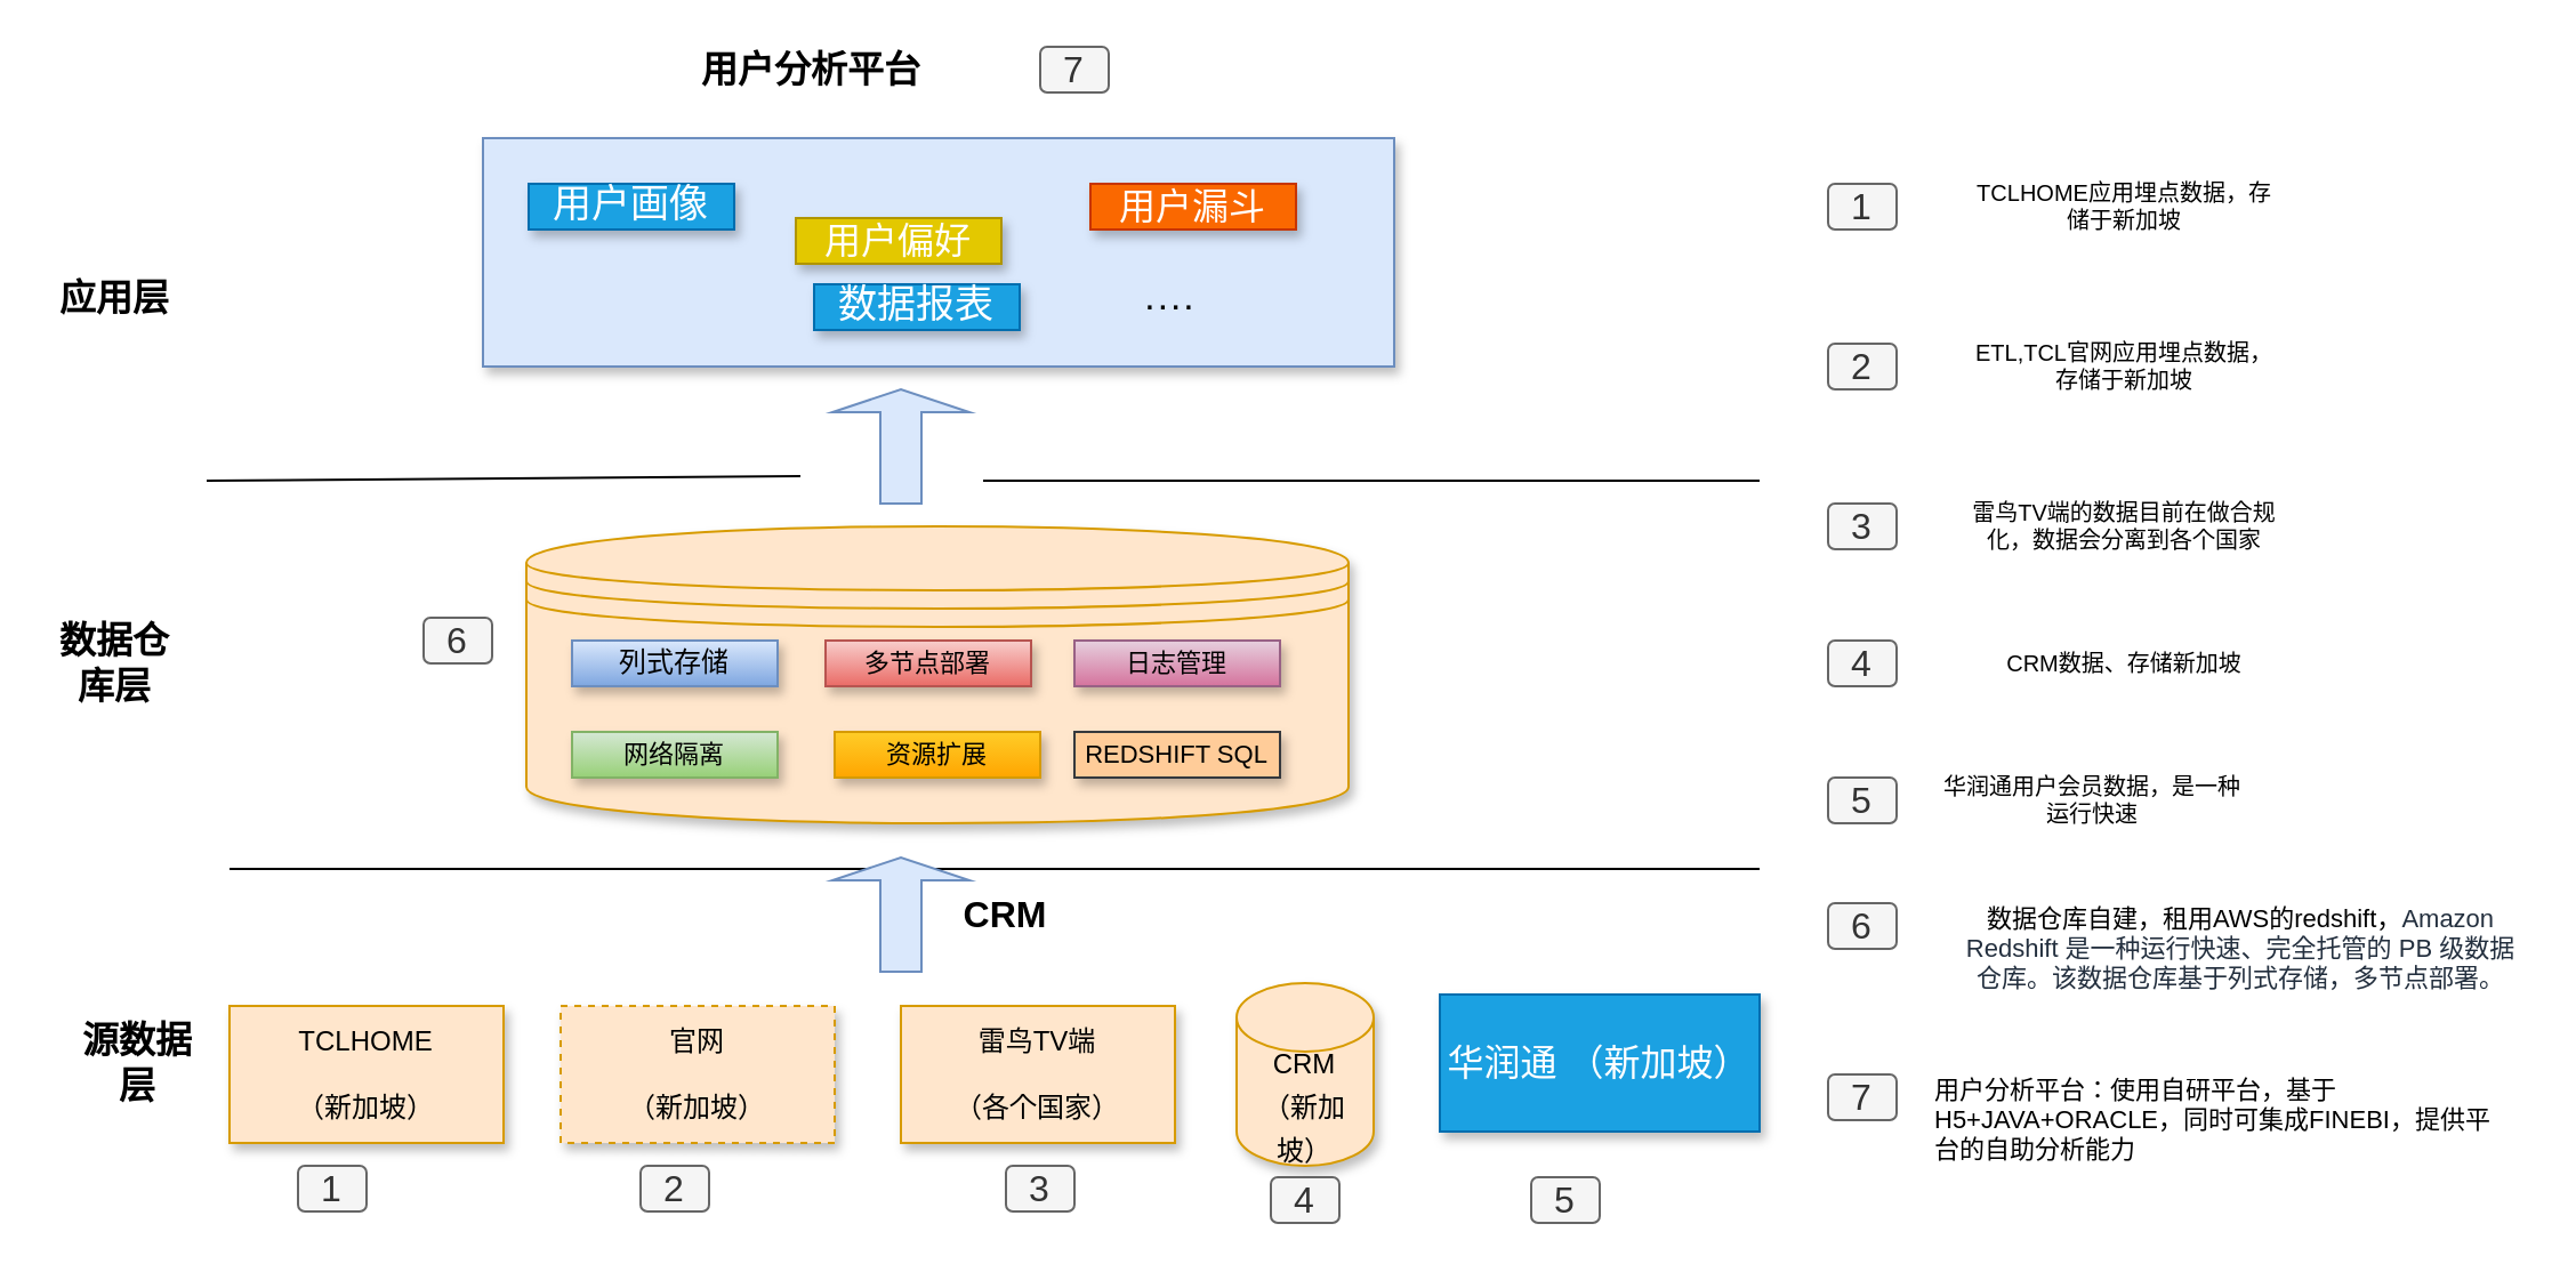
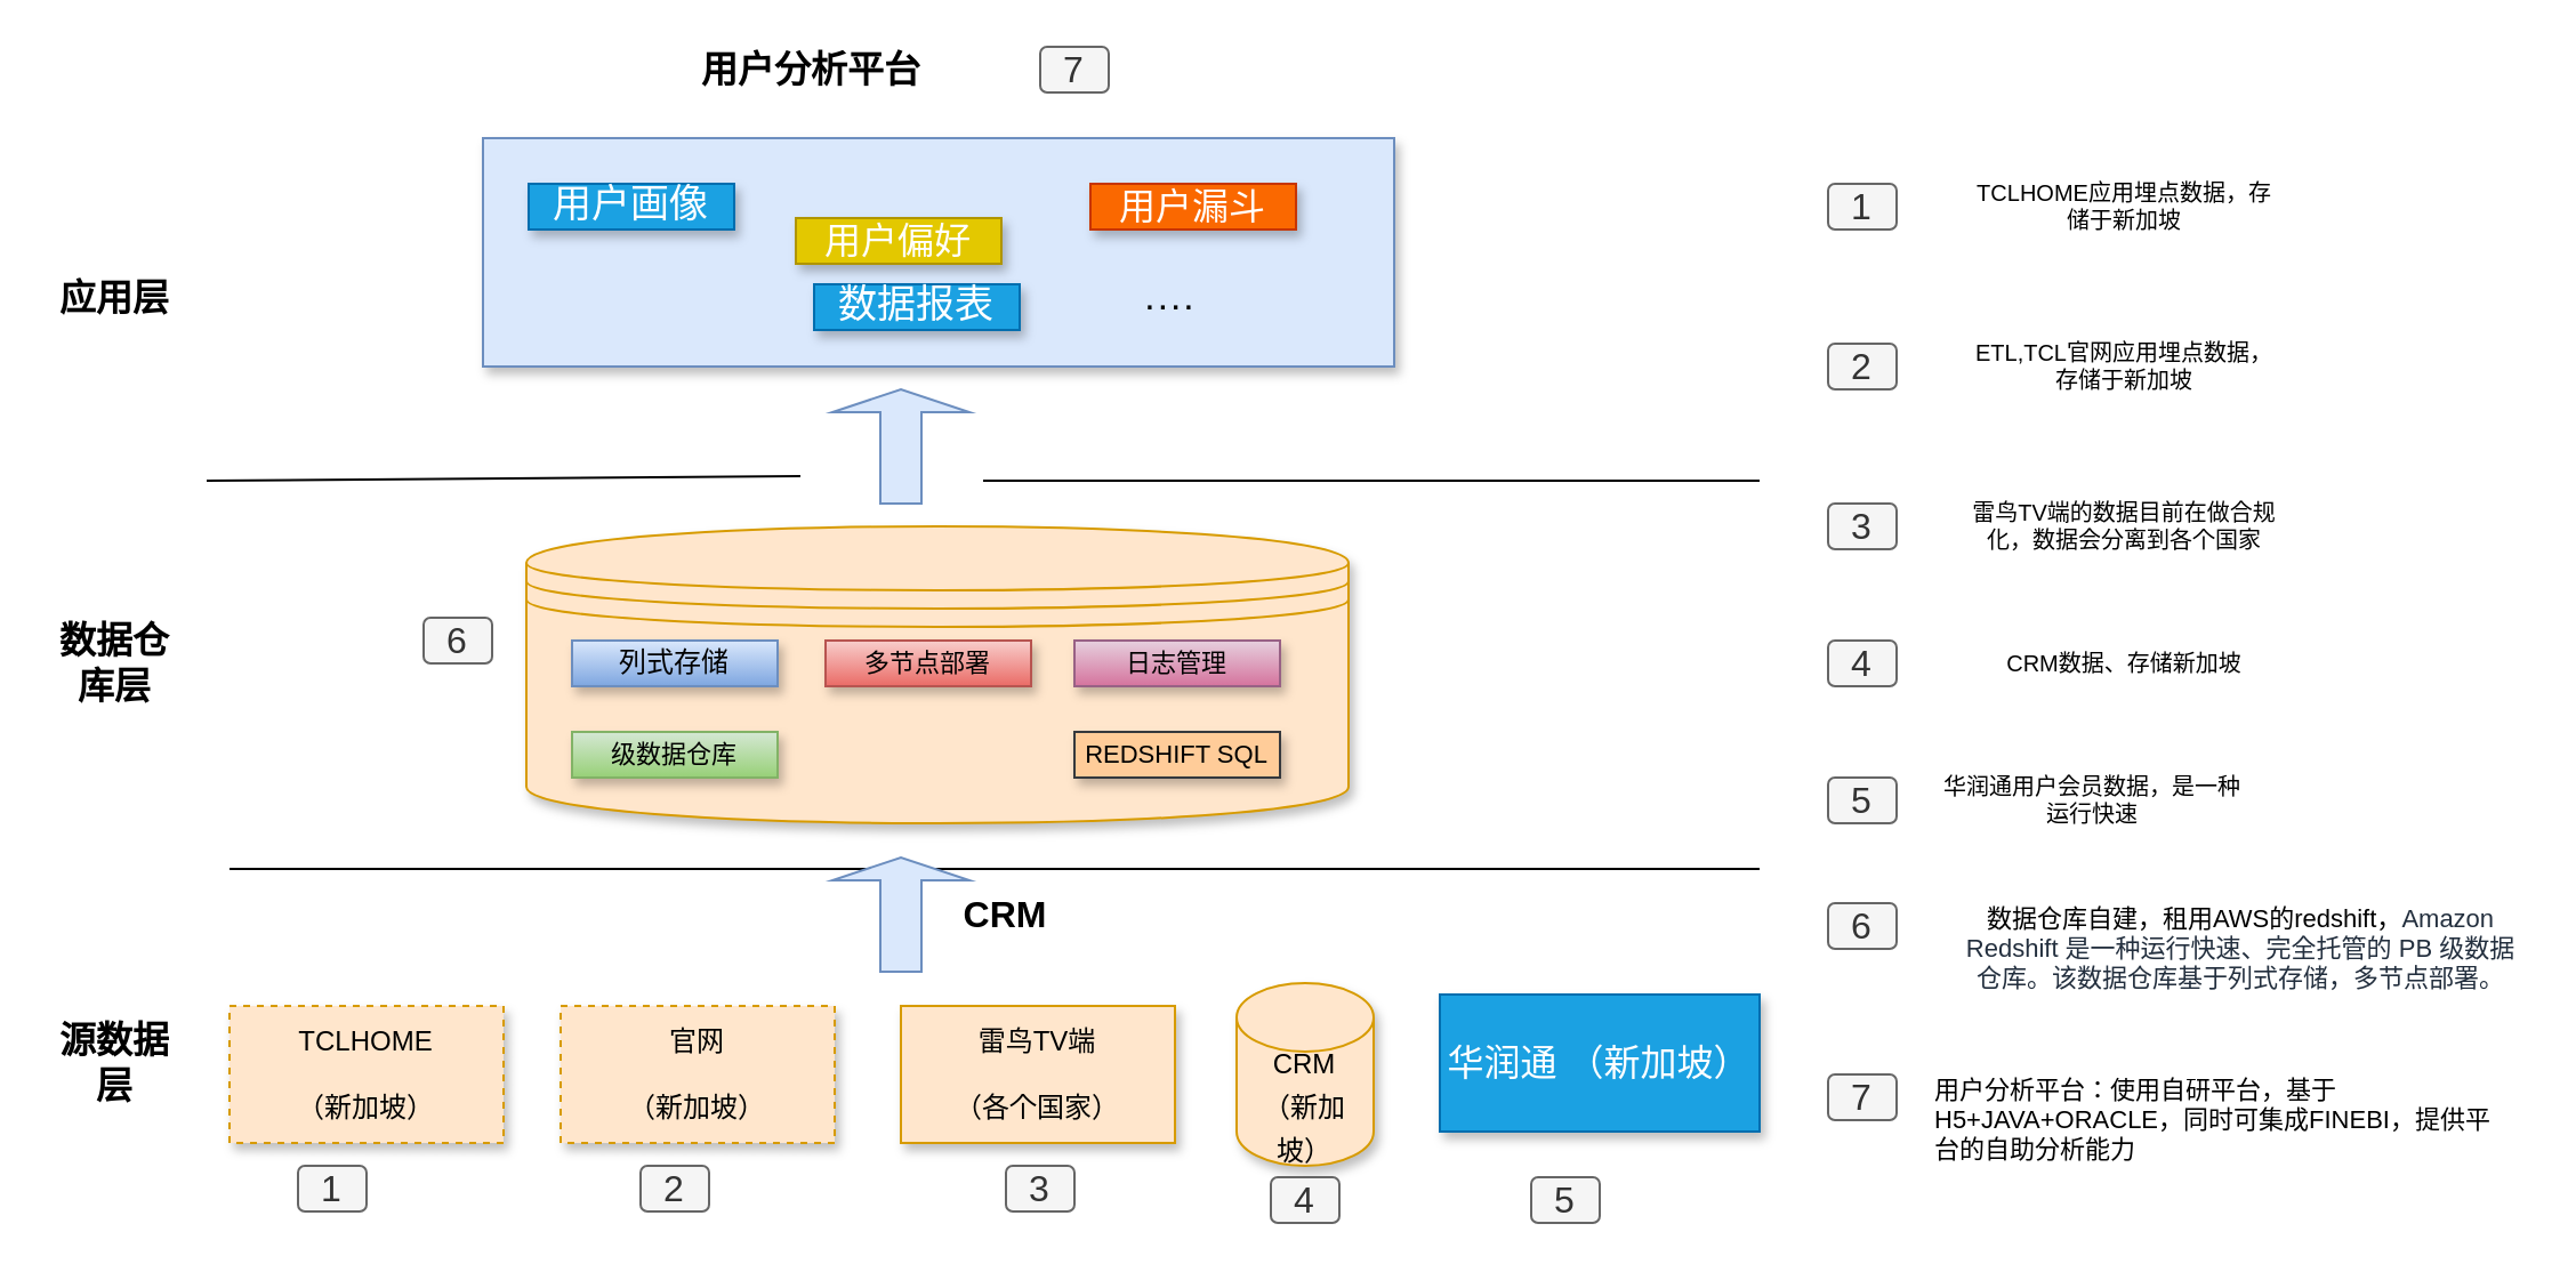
- <mxCell id="43" value="网络隔离" style="text;html=1;strokeColor=#82b366;fillColor=#d5e8d4;align=center;verticalAlign=middle;whiteSpace=wrap;rounded=0;fontSize=11;gradientColor=#97d077;shadow=1;" parent="1" vertex="1"><mxGeometry x="250" y="320" width="90" height="20" as="geometry" /></mxCell>
+ <mxCell id="43" value="级数据仓库" style="text;html=1;strokeColor=#82b366;fillColor=#d5e8d4;align=center;verticalAlign=middle;whiteSpace=wrap;rounded=0;fontSize=11;gradientColor=#97d077;shadow=1;" parent="1" vertex="1"><mxGeometry x="250" y="320" width="90" height="20" as="geometry" /></mxCell>
- <mxCell id="44" value="资源扩展" style="text;html=1;strokeColor=#d79b00;fillColor=#ffcd28;align=center;verticalAlign=middle;whiteSpace=wrap;rounded=0;fontSize=11;gradientColor=#ffa500;shadow=1;" parent="1" vertex="1"><mxGeometry x="365" y="320" width="90" height="20" as="geometry" /></mxCell>
- <mxCell id="6" value="源数据层" style="text;html=1;strokeColor=none;fillColor=none;align=center;verticalAlign=middle;whiteSpace=wrap;rounded=0;fontStyle=1;fontSize=16;" parent="1" vertex="1"><mxGeometry x="30" y="455" width="60" height="20" as="geometry" /></mxCell>
+ <mxCell id="6" value="源数据层" style="text;html=1;strokeColor=none;fillColor=none;align=center;verticalAlign=middle;whiteSpace=wrap;rounded=0;fontStyle=1;fontSize=16;" parent="1" vertex="1"><mxGeometry x="20" y="455" width="60" height="20" as="geometry" /></mxCell>
- <mxCell id="3" value="TCLHOME&lt;br&gt;&lt;br&gt;（新加坡）" style="rounded=0;whiteSpace=wrap;html=1;fillColor=#ffe6cc;strokeColor=#d79b00;shadow=1;" parent="1" vertex="1"><mxGeometry x="100" y="440" width="120" height="60" as="geometry" /></mxCell>
+ <mxCell id="3" value="TCLHOME&lt;br&gt;&lt;br&gt;（新加坡）" style="rounded=0;whiteSpace=wrap;html=1;fillColor=#ffe6cc;strokeColor=#d79b00;shadow=1;dashed=1;" parent="1" vertex="1"><mxGeometry x="100" y="440" width="120" height="60" as="geometry" /></mxCell>
